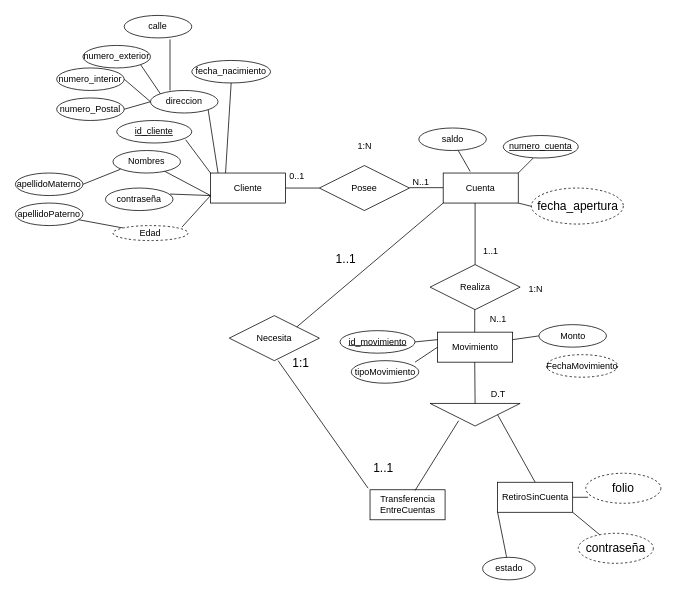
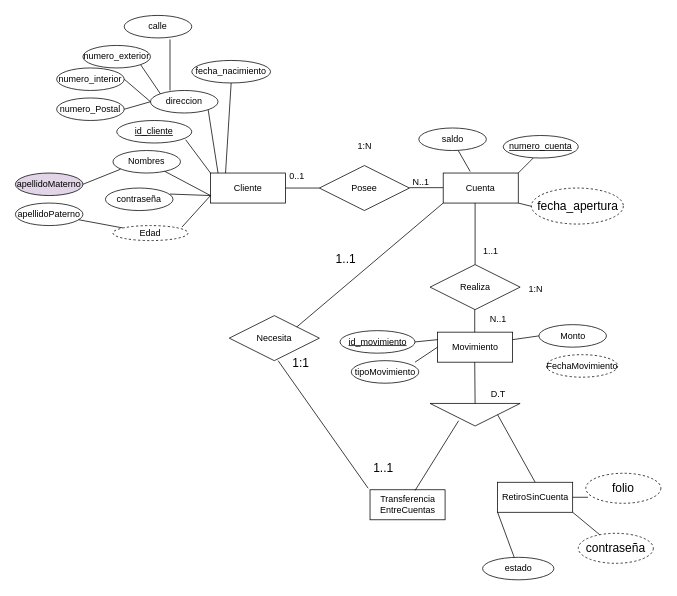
- <mxCell id="26" value="apellidoMaterno" style="ellipse;whiteSpace=wrap;html=1;align=center;" parent="1" vertex="1"><mxGeometry x="20" y="230" width="90" height="30" as="geometry" /></mxCell>
+ <mxCell id="26" value="apellidoMaterno" style="ellipse;whiteSpace=wrap;html=1;align=center;fillColor=#e1d5e7;" parent="1" vertex="1"><mxGeometry x="20" y="230" width="90" height="30" as="geometry" /></mxCell>
- <mxCell id="62" value="estado" style="ellipse;whiteSpace=wrap;html=1;align=center;" vertex="1" parent="1"><mxGeometry x="642.5" y="742" width="70" height="30" as="geometry" /></mxCell>
+ <mxCell id="62" value="estado" style="ellipse;whiteSpace=wrap;html=1;align=center;" vertex="1" parent="1"><mxGeometry x="642.5" y="742" width="95" height="30" as="geometry" /></mxCell>
